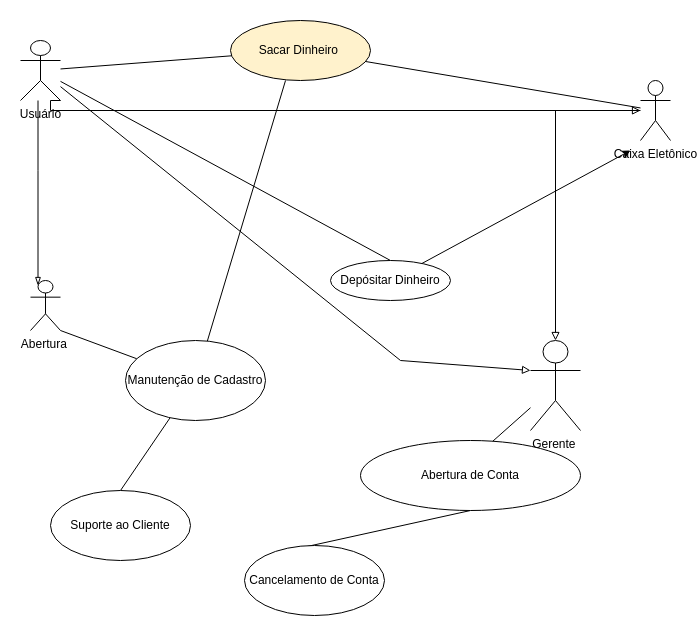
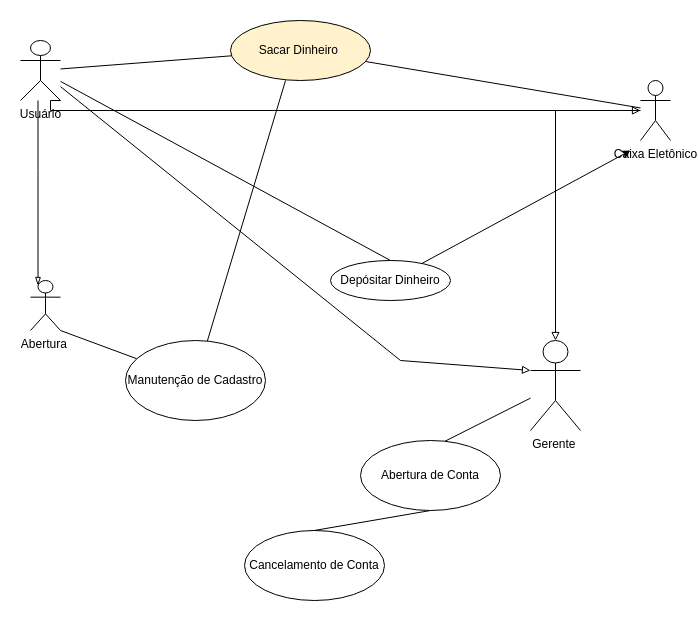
- <mxCell id="21" style="rounded=0;orthogonalLoop=1;jettySize=auto;html=1;entryX=0.5;entryY=0;entryDx=0;entryDy=0;endArrow=none;endFill=0;" edge="1" parent="1" source="23" target="24"><mxGeometry relative="1" as="geometry" /></mxCell>
- <mxCell id="11" value="Abertura de Conta" style="ellipse;whiteSpace=wrap;html=1;" vertex="1" parent="1"><mxGeometry x="360" y="440" width="220" height="70" as="geometry" /></mxCell>
+ <mxCell id="11" value="Abertura de Conta" style="ellipse;whiteSpace=wrap;html=1;" vertex="1" parent="1"><mxGeometry x="360" y="440" width="140" height="70" as="geometry" /></mxCell>
- <mxCell id="24" value="Suporte ao Cliente" style="ellipse;whiteSpace=wrap;html=1;" vertex="1" parent="1"><mxGeometry x="50" y="490" width="140" height="70" as="geometry" /></mxCell>
- <mxCell id="20" value="Cancelamento de Conta" style="ellipse;whiteSpace=wrap;html=1;" vertex="1" parent="1"><mxGeometry x="244" y="545" width="140" height="70" as="geometry" /></mxCell>
+ <mxCell id="20" value="Cancelamento de Conta" style="ellipse;whiteSpace=wrap;html=1;" vertex="1" parent="1"><mxGeometry x="244" y="530" width="140" height="70" as="geometry" /></mxCell>
